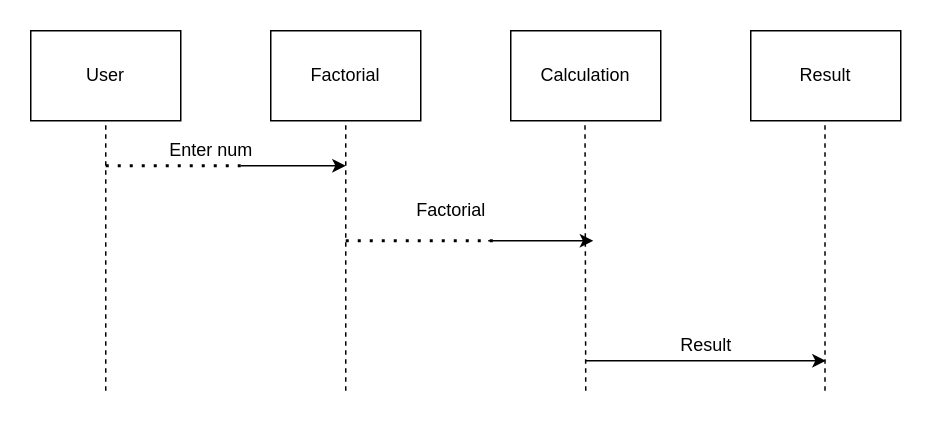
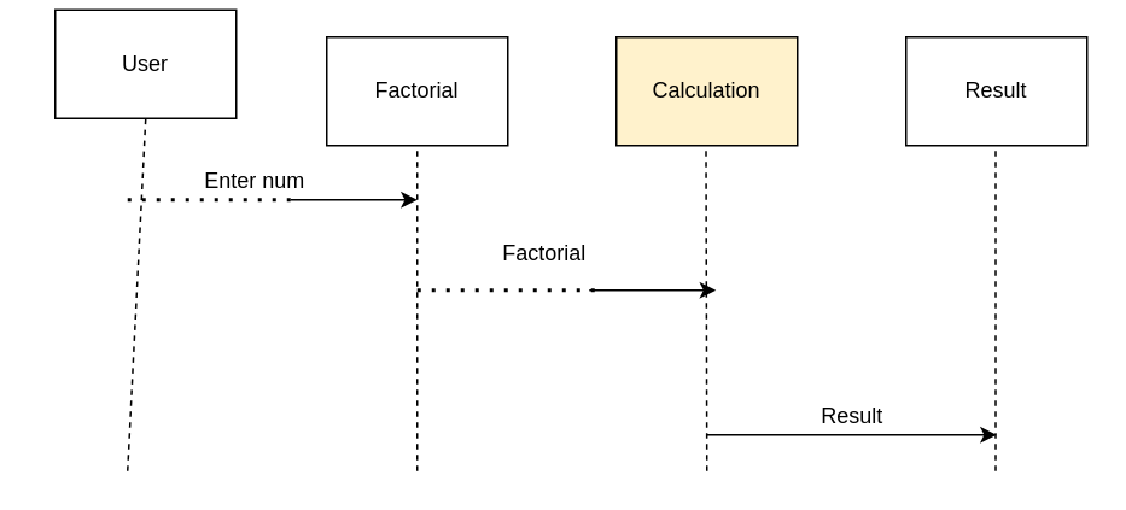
- <mxCell id="2" value="User" style="rounded=0;whiteSpace=wrap;html=1;" vertex="1" parent="1"><mxGeometry x="20" y="20" width="100" height="60" as="geometry" /></mxCell>
+ <mxCell id="2" value="User" style="rounded=0;whiteSpace=wrap;html=1;" vertex="1" parent="1"><mxGeometry x="30" y="5" width="100" height="60" as="geometry" /></mxCell>
- <mxCell id="4" value="Calculation" style="rounded=0;whiteSpace=wrap;html=1;" vertex="1" parent="1"><mxGeometry x="340" y="20" width="100" height="60" as="geometry" /></mxCell>
+ <mxCell id="4" value="Calculation" style="rounded=0;whiteSpace=wrap;html=1;fillColor=#fff2cc;" vertex="1" parent="1"><mxGeometry x="340" y="20" width="100" height="60" as="geometry" /></mxCell>
